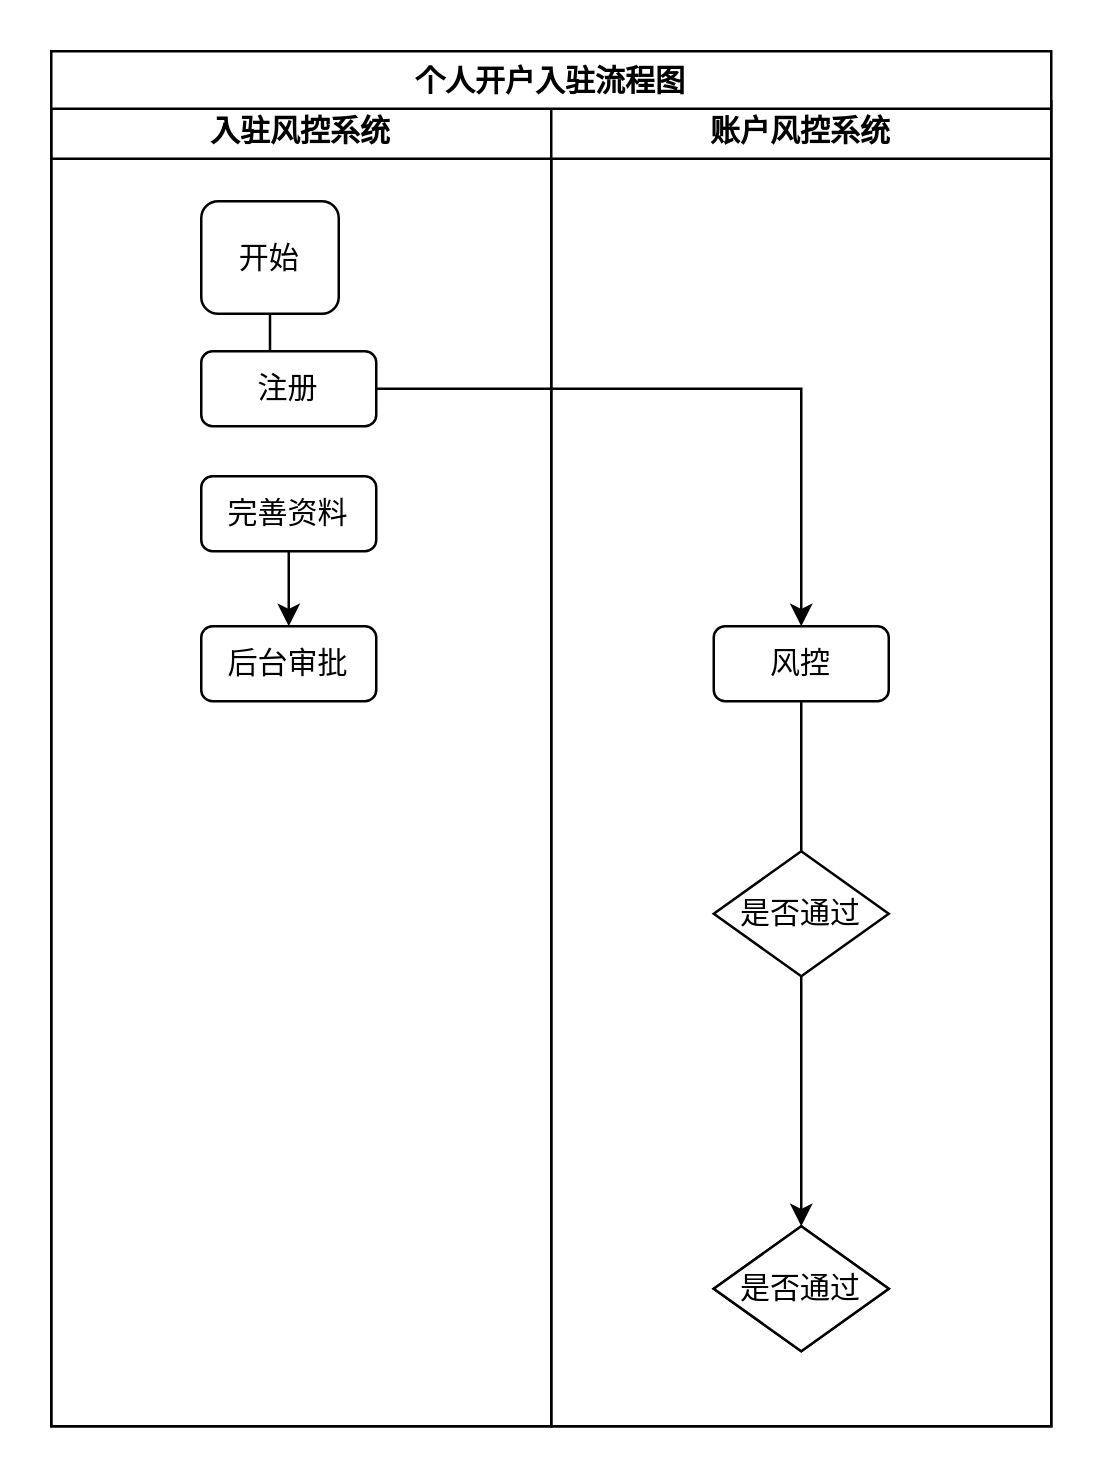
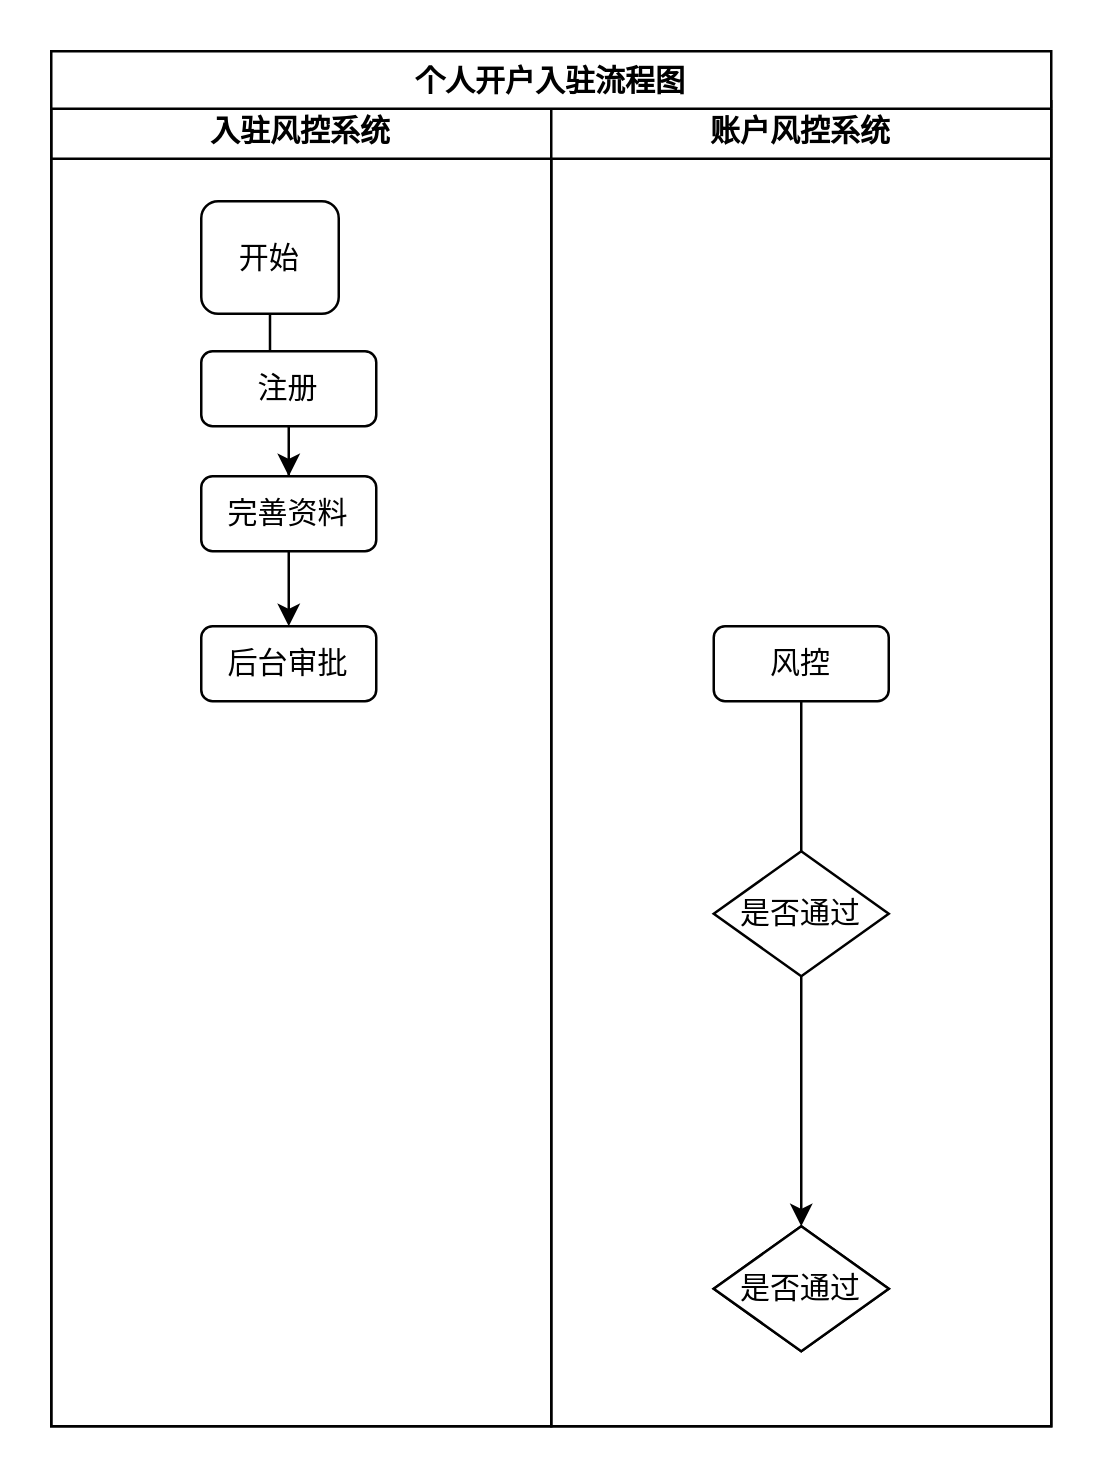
- <mxCell id="5" value="" style="edgeStyle=orthogonalEdgeStyle;rounded=0;orthogonalLoop=1;jettySize=auto;html=1;fontFamily=Lucida Console;" parent="2" source="6" target="12" edge="1"><mxGeometry relative="1" as="geometry" /></mxCell>
+ <mxCell id="5" value="" style="edgeStyle=orthogonalEdgeStyle;rounded=0;orthogonalLoop=1;jettySize=auto;html=1;fontFamily=Lucida Console;" parent="2" source="6" target="8" edge="1"><mxGeometry relative="1" as="geometry" /></mxCell>
